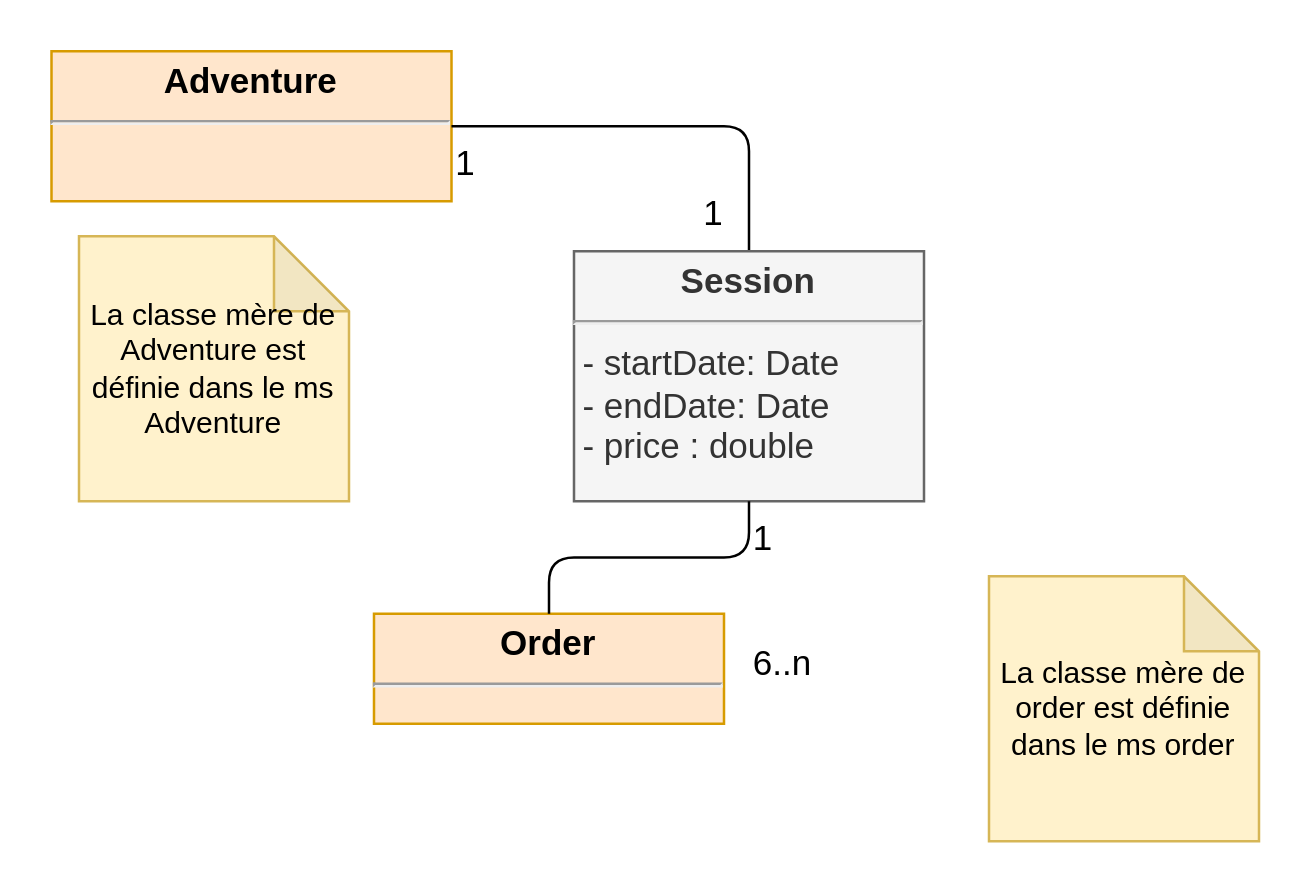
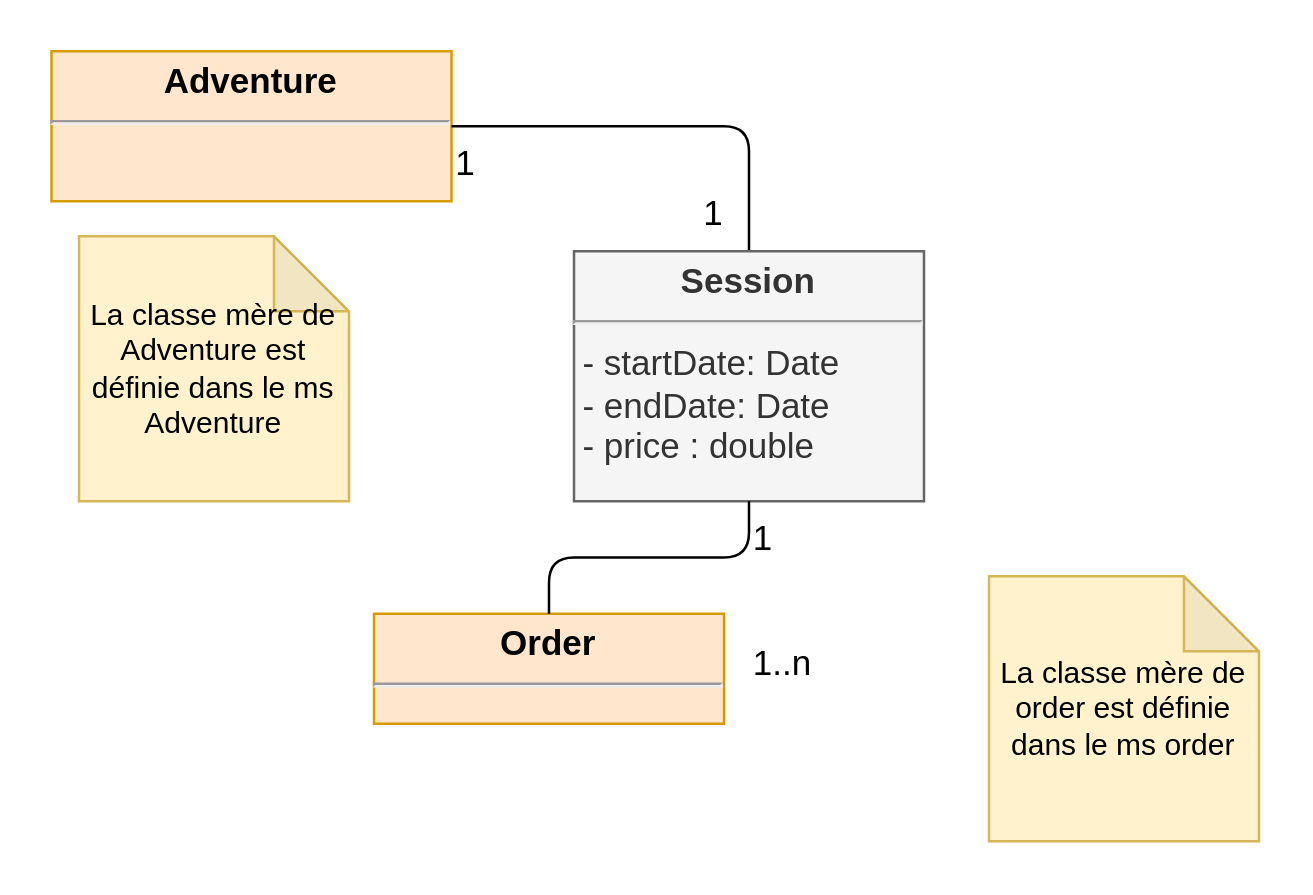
- <mxCell id="13" value="6..n" style="resizable=0;html=1;align=left;verticalAlign=top;labelBackgroundColor=#ffffff;fontSize=14;" connectable="0" vertex="1" parent="1"><mxGeometry x="299" y="250" as="geometry" /></mxCell>
+ <mxCell id="13" value="1..n" style="resizable=0;html=1;align=left;verticalAlign=top;labelBackgroundColor=#ffffff;fontSize=14;" connectable="0" vertex="1" parent="1"><mxGeometry x="299" y="250" as="geometry" /></mxCell>
